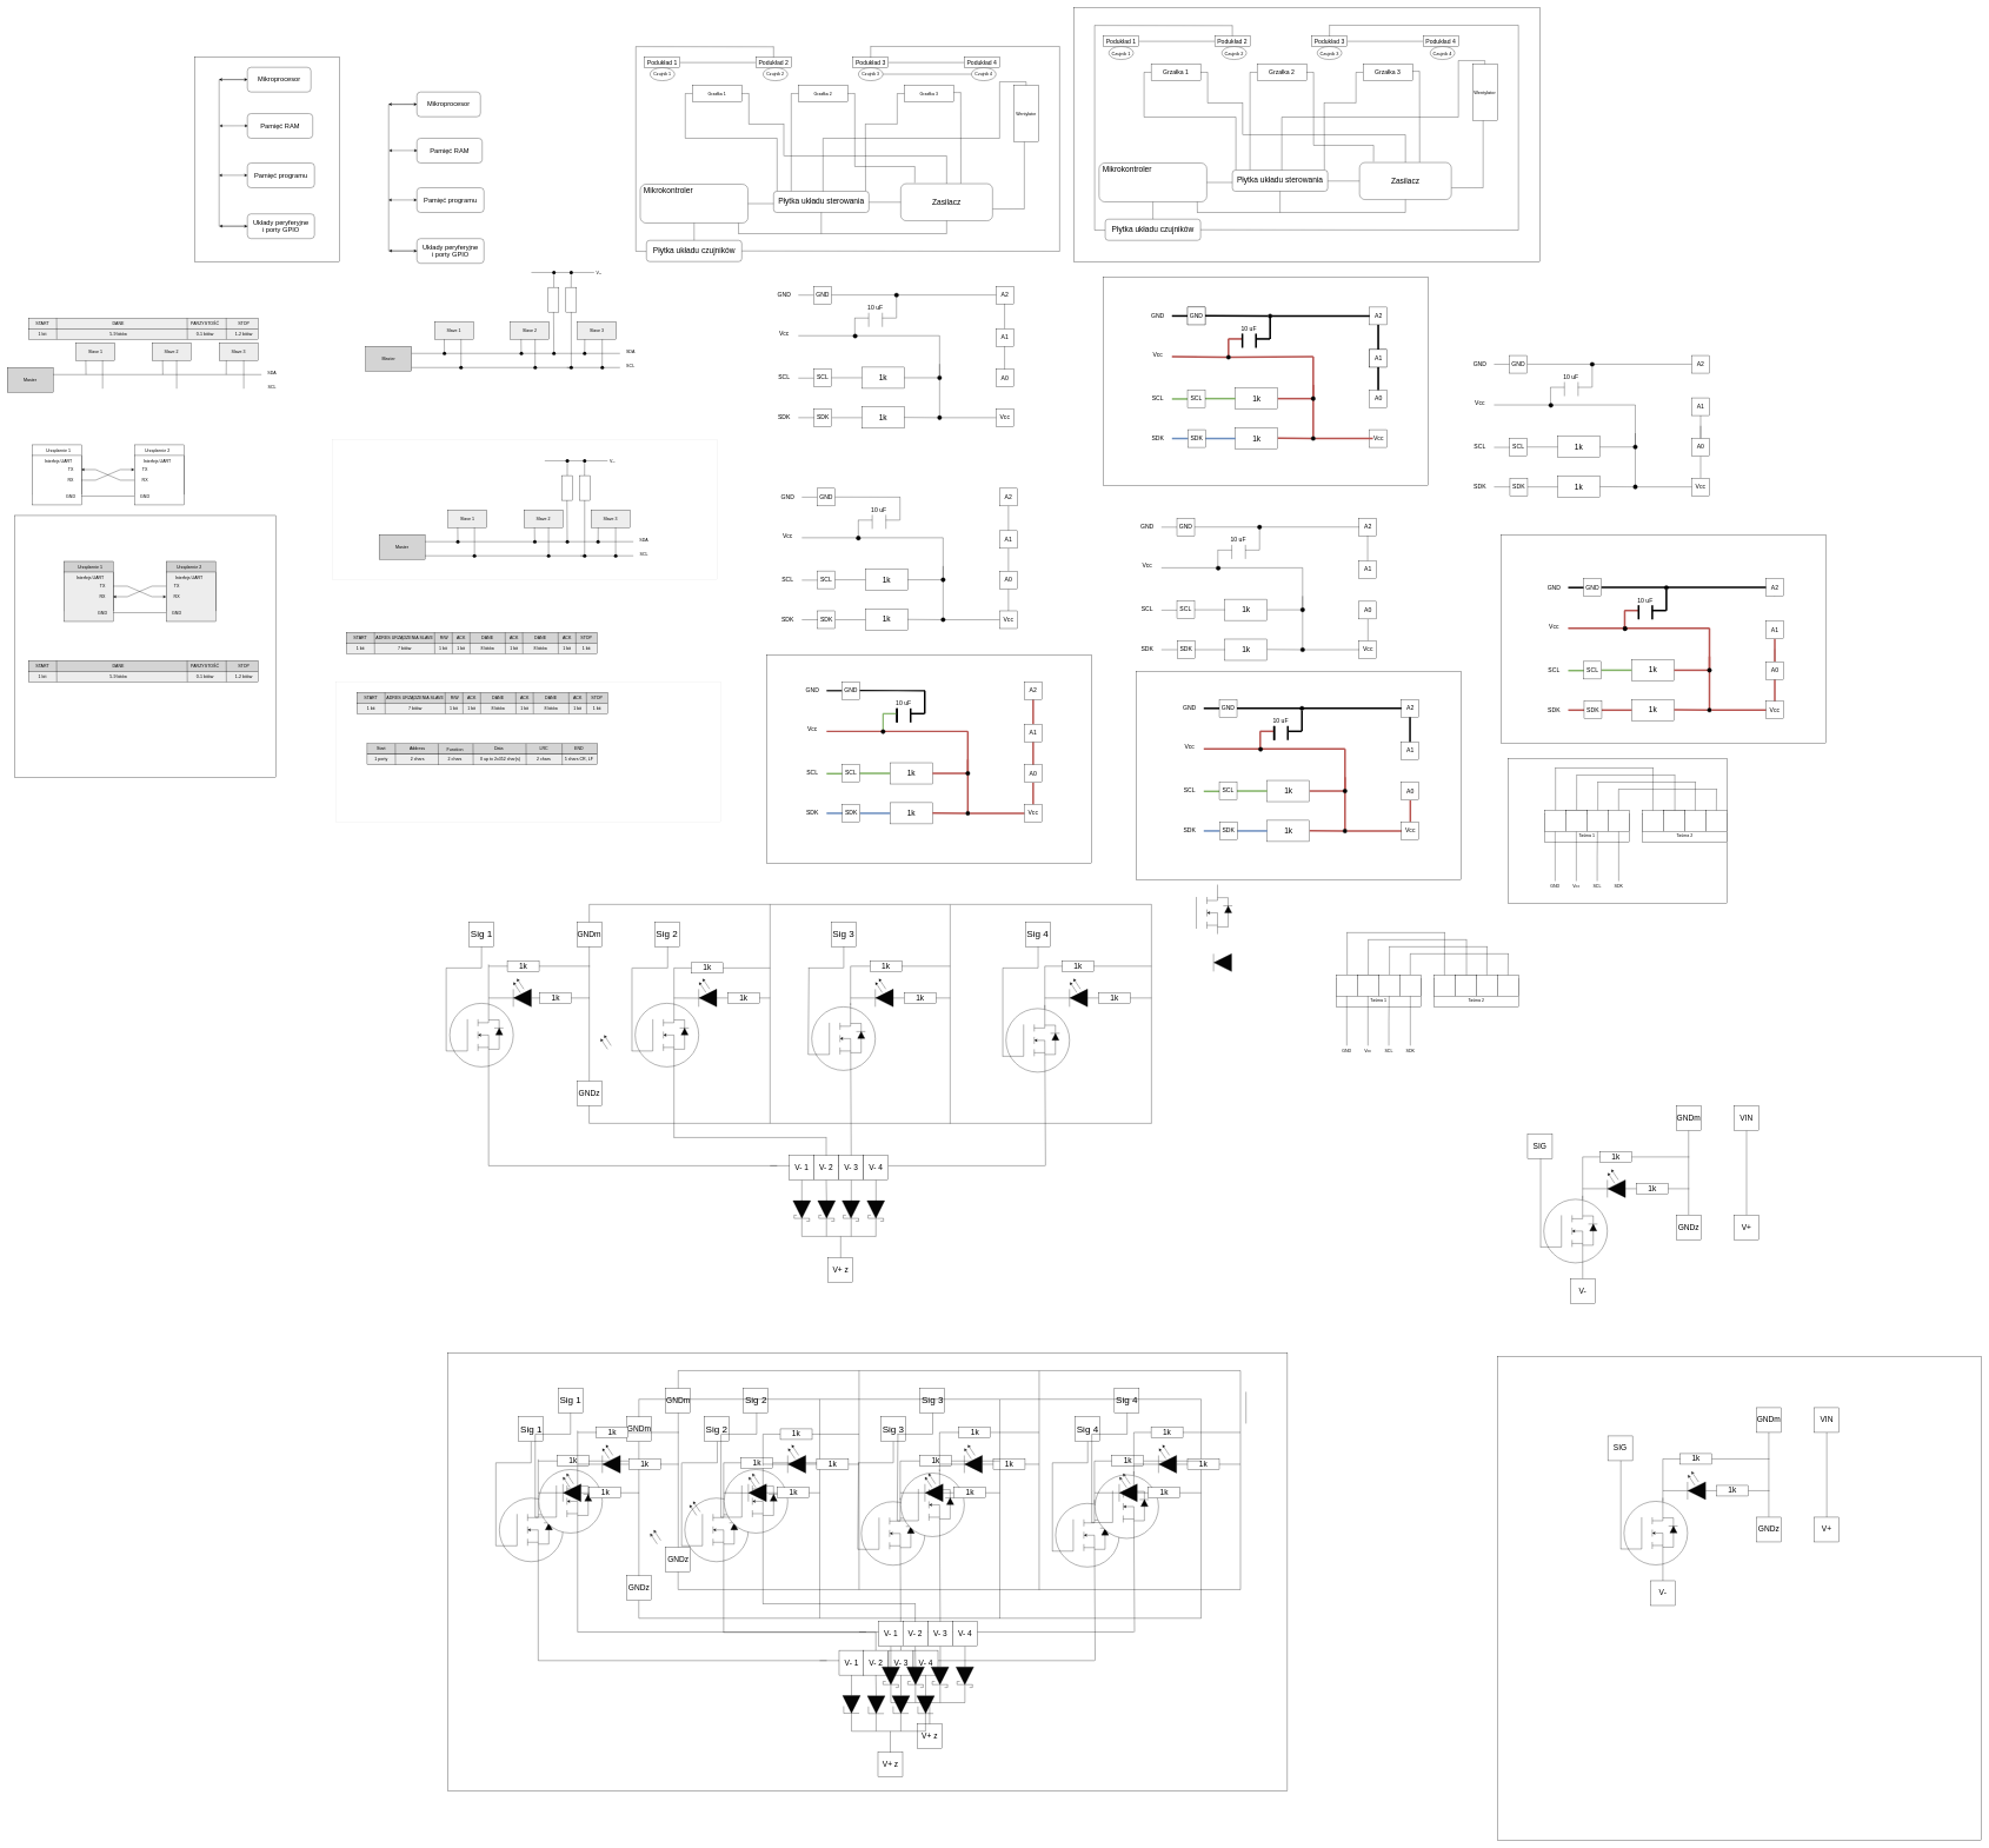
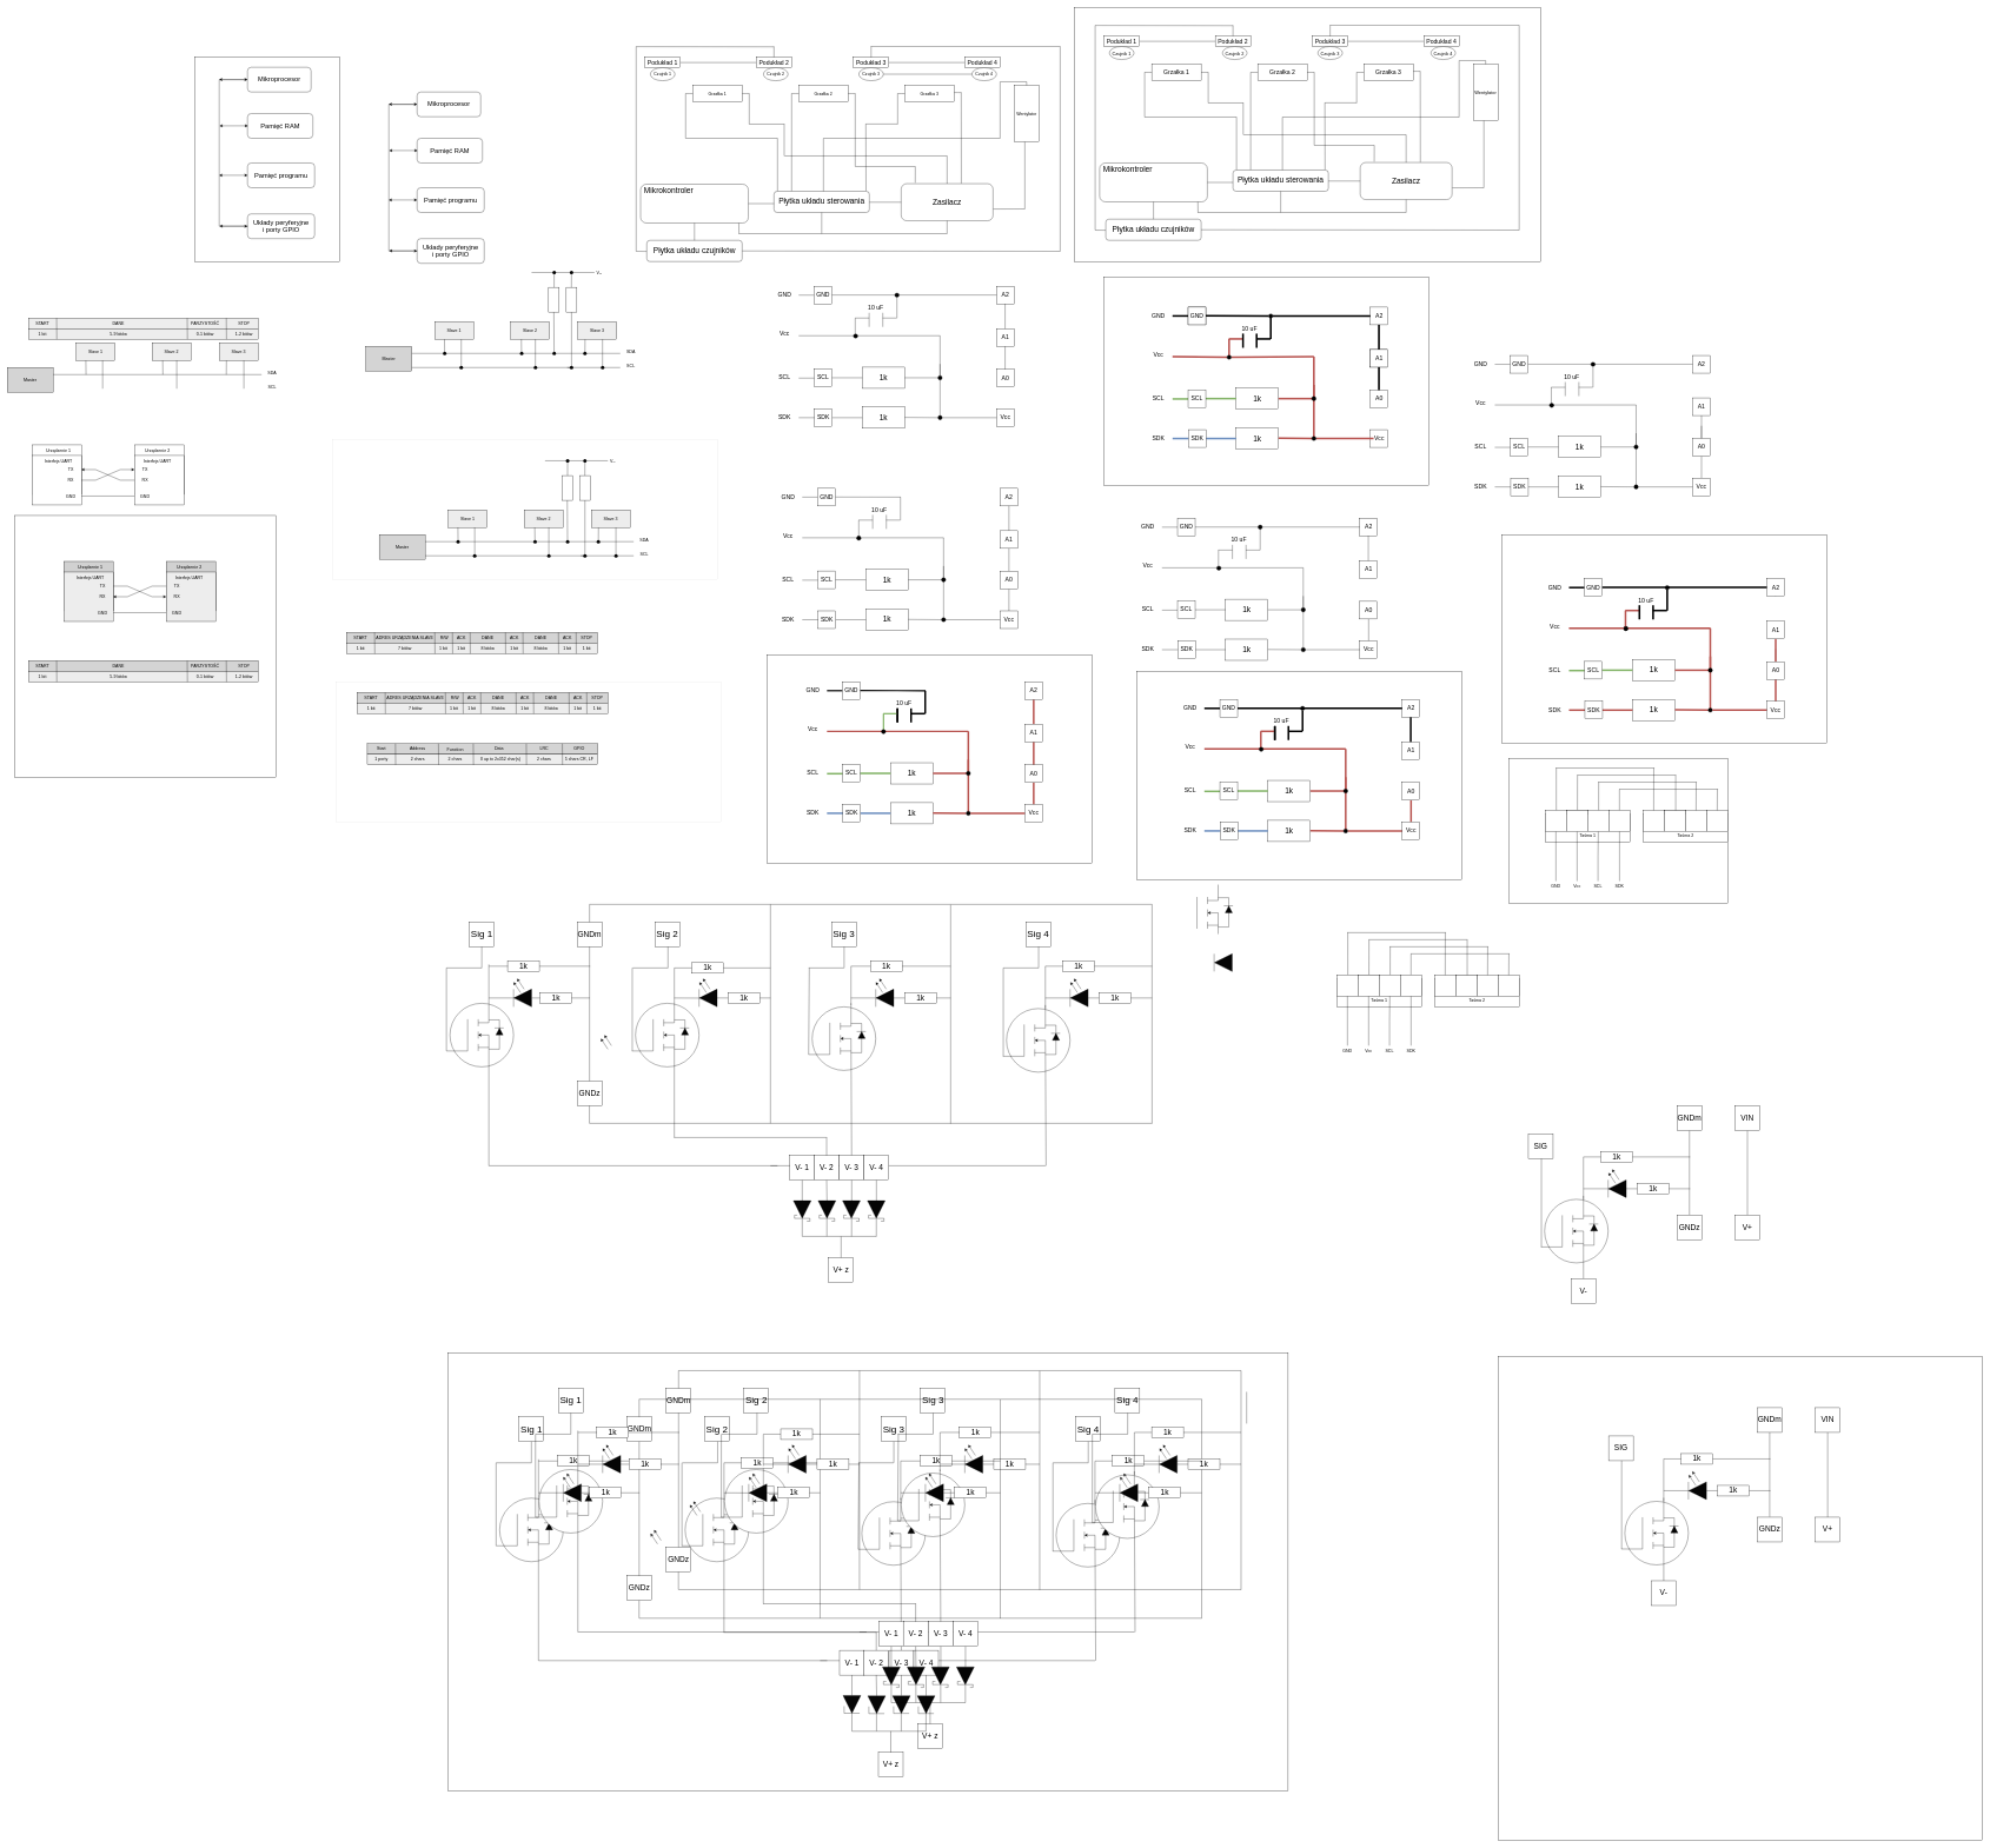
- <mxCell id="943" value="END" style="text;html=1;strokeColor=none;fillColor=none;align=center;verticalAlign=middle;whiteSpace=wrap;rounded=0;glass=0;" parent="1" vertex="1"><mxGeometry x="1609" y="2105" width="60" height="30" as="geometry" /></mxCell>
+ <mxCell id="943" value="GPIO" style="text;html=1;strokeColor=none;fillColor=none;align=center;verticalAlign=middle;whiteSpace=wrap;rounded=0;glass=0;" parent="1" vertex="1"><mxGeometry x="1609" y="2105" width="60" height="30" as="geometry" /></mxCell>
